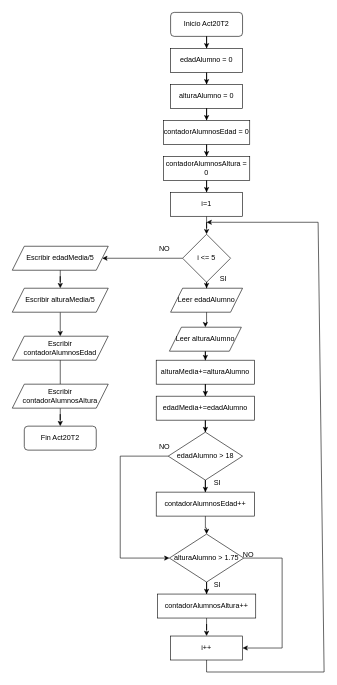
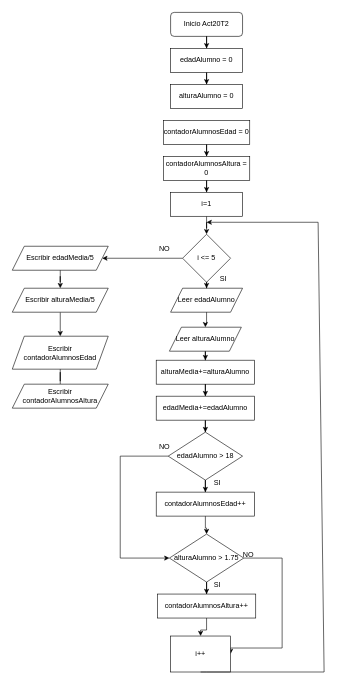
- <mxCell id="31" value="" style="edgeStyle=orthogonalEdgeStyle;rounded=0;orthogonalLoop=1;jettySize=auto;html=1;" edge="1" parent="1" source="5" target="32"><mxGeometry relative="1" as="geometry"><mxPoint x="344" y="180" as="sourcePoint" /><mxPoint x="344" y="260" as="targetPoint" /></mxGeometry></mxCell>
- <mxCell id="27" value="Escribir contadorAlumnosEdad" style="shape=parallelogram;perimeter=parallelogramPerimeter;whiteSpace=wrap;html=1;fixedSize=1;" vertex="1" parent="1"><mxGeometry x="20" y="560" width="160" height="40" as="geometry" /></mxCell>
+ <mxCell id="27" value="Escribir contadorAlumnosEdad" style="shape=parallelogram;perimeter=parallelogramPerimeter;whiteSpace=wrap;html=1;fixedSize=1;" vertex="1" parent="1"><mxGeometry x="20" y="560" width="160" height="55" as="geometry" /></mxCell>
- <mxCell id="26" value="" style="edgeStyle=orthogonalEdgeStyle;rounded=0;orthogonalLoop=1;jettySize=auto;html=1;" edge="1" parent="1" source="36" target="28"><mxGeometry relative="1" as="geometry" /></mxCell>
- <mxCell id="28" value="Fin Act20T2" style="rounded=1;whiteSpace=wrap;html=1;" vertex="1" parent="1"><mxGeometry x="40" y="710" width="120" height="40" as="geometry" /></mxCell>
- <mxCell id="25" value="i++" style="rounded=0;whiteSpace=wrap;html=1;" vertex="1" parent="1"><mxGeometry x="284" y="1060" width="120" height="40" as="geometry" /></mxCell>
+ <mxCell id="25" value="i++" style="rounded=0;whiteSpace=wrap;html=1;" vertex="1" parent="1"><mxGeometry x="284" y="1060" width="100" height="60" as="geometry" /></mxCell>
